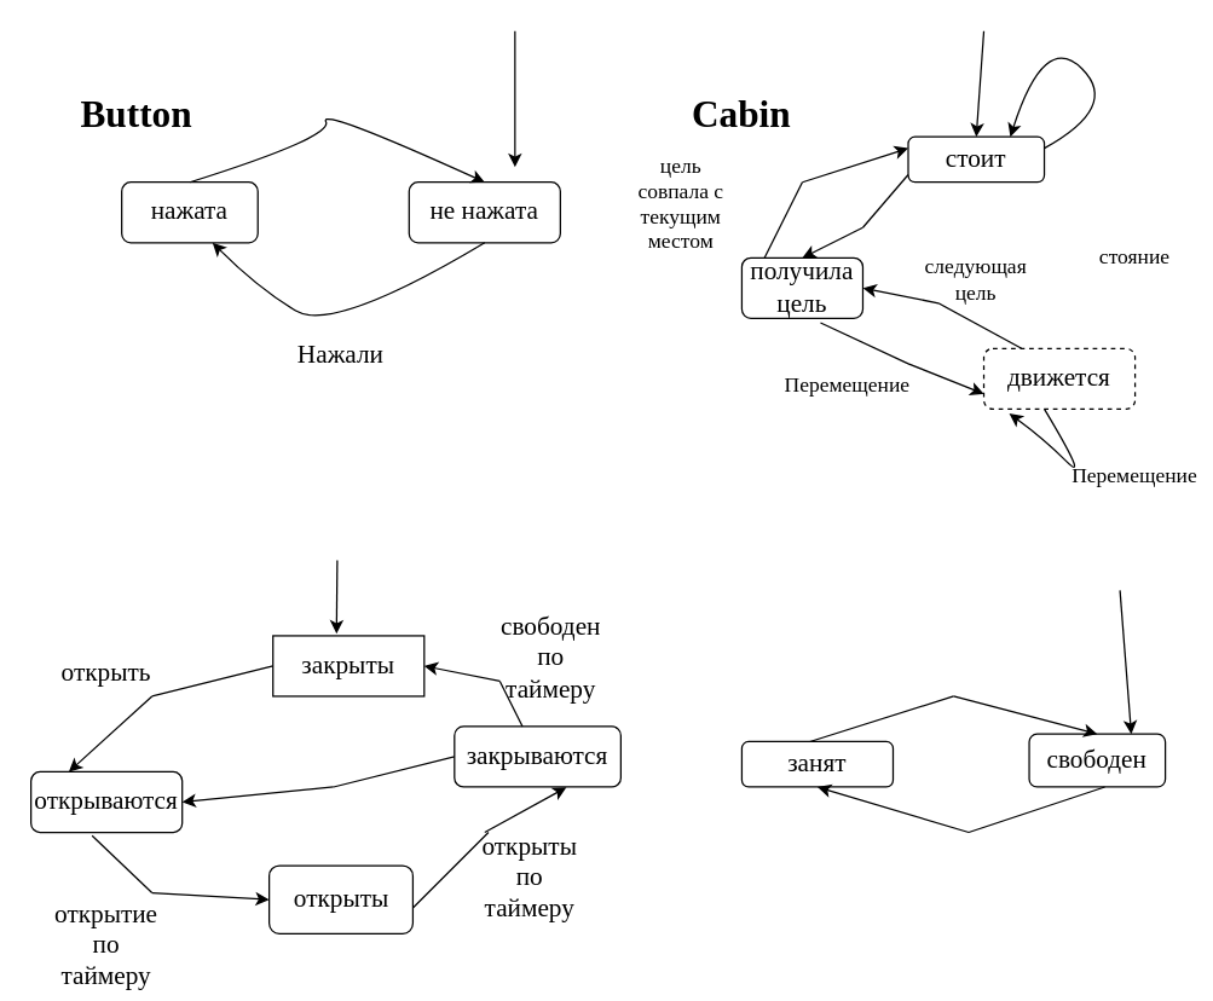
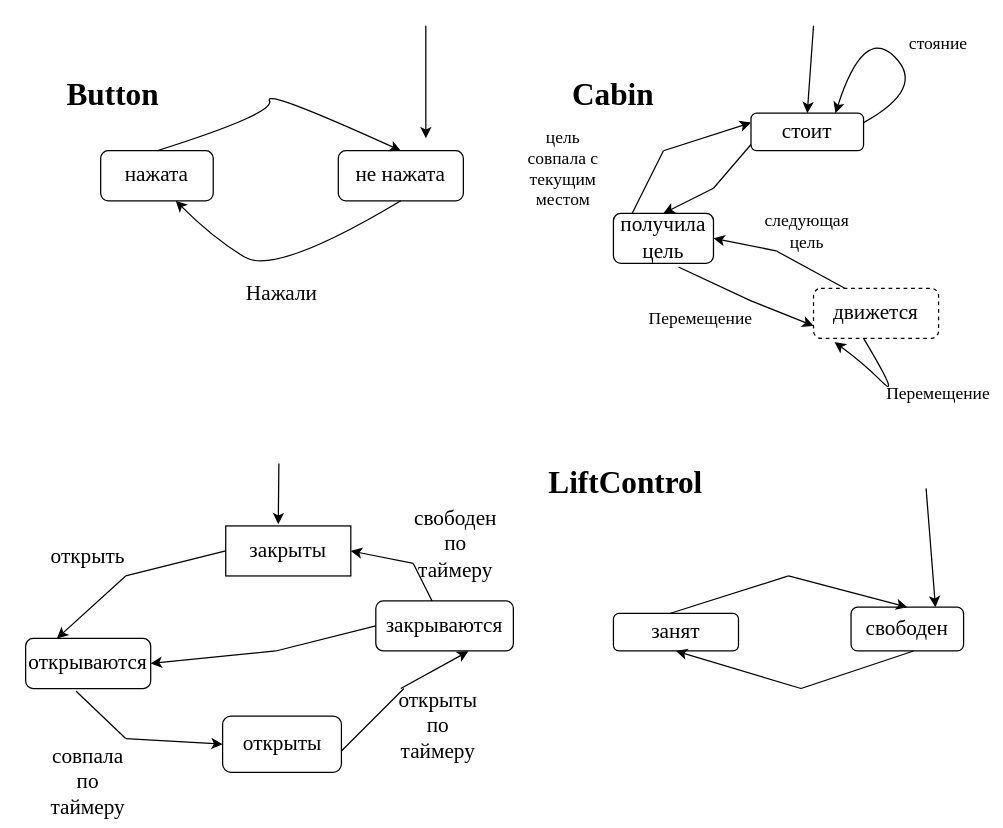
- <mxCell id="18" value="стояние" style="text;html=1;strokeColor=none;fillColor=none;align=center;verticalAlign=middle;whiteSpace=wrap;rounded=0;fontFamily=Times New Roman;fontSize=14;" vertex="1" parent="1"><mxGeometry x="720" y="155" width="60" height="30" as="geometry" /></mxCell>
+ <mxCell id="18" value="стояние" style="text;html=1;strokeColor=none;fillColor=none;align=center;verticalAlign=middle;whiteSpace=wrap;rounded=0;fontFamily=Times New Roman;fontSize=14;" vertex="1" parent="1"><mxGeometry x="720" y="20" width="60" height="30" as="geometry" /></mxCell>
+ <mxCell id="47" value="LiftControl" style="text;html=1;strokeColor=none;fillColor=none;align=center;verticalAlign=middle;whiteSpace=wrap;rounded=0;fontFamily=Times New Roman;fontSize=25;fontStyle=1" vertex="1" parent="1"><mxGeometry x="440" y="360" width="120" height="50" as="geometry" /></mxCell>
- <mxCell id="42" value="открытие по таймеру" style="text;html=1;strokeColor=none;fillColor=none;align=center;verticalAlign=middle;whiteSpace=wrap;rounded=0;fontFamily=Times New Roman;fontSize=17;" vertex="1" parent="1"><mxGeometry x="40" y="610" width="60" height="30" as="geometry" /></mxCell>
+ <mxCell id="42" value="совпала по таймеру" style="text;html=1;strokeColor=none;fillColor=none;align=center;verticalAlign=middle;whiteSpace=wrap;rounded=0;fontFamily=Times New Roman;fontSize=17;" vertex="1" parent="1"><mxGeometry x="40" y="610" width="60" height="30" as="geometry" /></mxCell>
